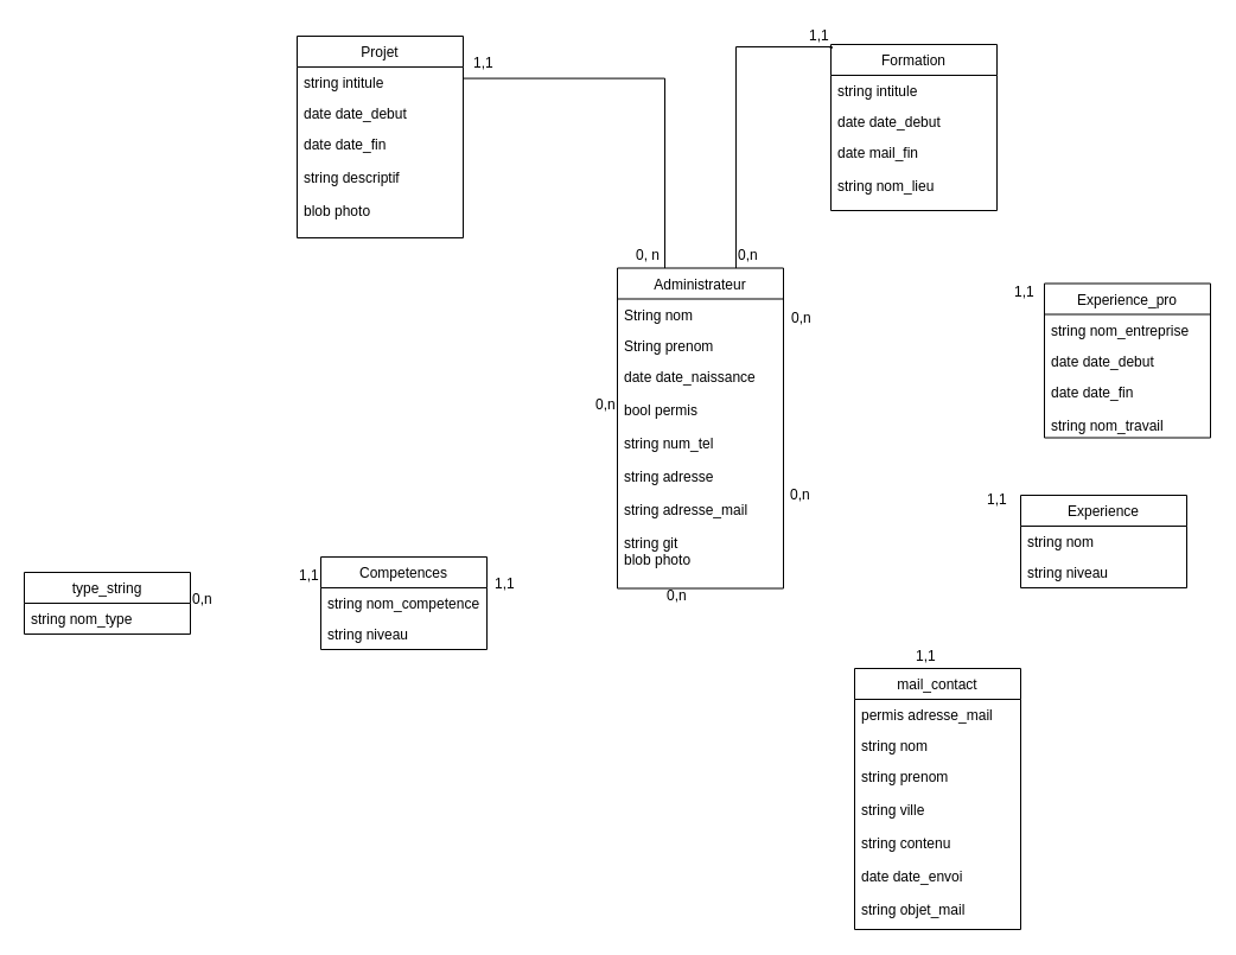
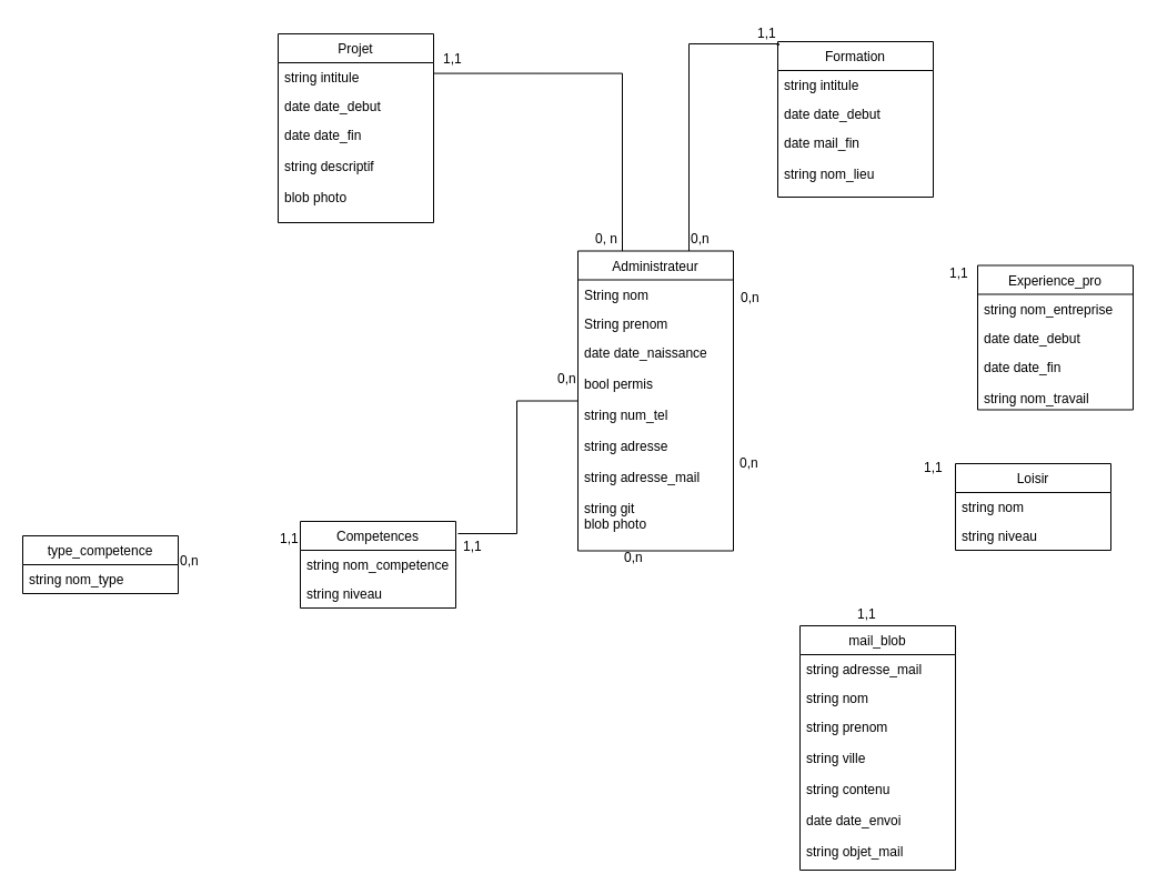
+ <mxCell id="3" style="edgeStyle=orthogonalEdgeStyle;rounded=0;orthogonalLoop=1;jettySize=auto;html=1;entryX=1.014;entryY=0.141;entryDx=0;entryDy=0;entryPerimeter=0;endArrow=none;endFill=0;" edge="1" parent="1" source="5" target="24"><mxGeometry relative="1" as="geometry" /></mxCell>
- <mxCell id="21" value="Experience" style="swimlane;fontStyle=0;childLayout=stackLayout;horizontal=1;startSize=26;fillColor=none;horizontalStack=0;resizeParent=1;resizeParentMax=0;resizeLast=0;collapsible=1;marginBottom=0;" vertex="1" parent="1"><mxGeometry x="860" y="417" width="140" height="78" as="geometry" /></mxCell>
+ <mxCell id="21" value="Loisir" style="swimlane;fontStyle=0;childLayout=stackLayout;horizontal=1;startSize=26;fillColor=none;horizontalStack=0;resizeParent=1;resizeParentMax=0;resizeLast=0;collapsible=1;marginBottom=0;" vertex="1" parent="1"><mxGeometry x="860" y="417" width="140" height="78" as="geometry" /></mxCell>
- <mxCell id="27" value="type_string" style="swimlane;fontStyle=0;childLayout=stackLayout;horizontal=1;startSize=26;fillColor=none;horizontalStack=0;resizeParent=1;resizeParentMax=0;resizeLast=0;collapsible=1;marginBottom=0;" vertex="1" parent="1"><mxGeometry x="20" y="482" width="140" height="52" as="geometry" /></mxCell>
+ <mxCell id="27" value="type_competence" style="swimlane;fontStyle=0;childLayout=stackLayout;horizontal=1;startSize=26;fillColor=none;horizontalStack=0;resizeParent=1;resizeParentMax=0;resizeLast=0;collapsible=1;marginBottom=0;" vertex="1" parent="1"><mxGeometry x="20" y="482" width="140" height="52" as="geometry" /></mxCell>
- <mxCell id="29" value="mail_contact" style="swimlane;fontStyle=0;childLayout=stackLayout;horizontal=1;startSize=26;fillColor=none;horizontalStack=0;resizeParent=1;resizeParentMax=0;resizeLast=0;collapsible=1;marginBottom=0;" vertex="1" parent="1"><mxGeometry x="720" y="563" width="140" height="220" as="geometry" /></mxCell>
+ <mxCell id="29" value="mail_blob" style="swimlane;fontStyle=0;childLayout=stackLayout;horizontal=1;startSize=26;fillColor=none;horizontalStack=0;resizeParent=1;resizeParentMax=0;resizeLast=0;collapsible=1;marginBottom=0;" vertex="1" parent="1"><mxGeometry x="720" y="563" width="140" height="220" as="geometry" /></mxCell>
- <mxCell id="30" value="permis adresse_mail" style="text;strokeColor=none;fillColor=none;align=left;verticalAlign=top;spacingLeft=4;spacingRight=4;overflow=hidden;rotatable=0;points=[[0,0.5],[1,0.5]];portConstraint=eastwest;" vertex="1" parent="29"><mxGeometry y="26" width="140" height="26" as="geometry" /></mxCell>
+ <mxCell id="30" value="string adresse_mail" style="text;strokeColor=none;fillColor=none;align=left;verticalAlign=top;spacingLeft=4;spacingRight=4;overflow=hidden;rotatable=0;points=[[0,0.5],[1,0.5]];portConstraint=eastwest;" vertex="1" parent="29"><mxGeometry y="26" width="140" height="26" as="geometry" /></mxCell>
